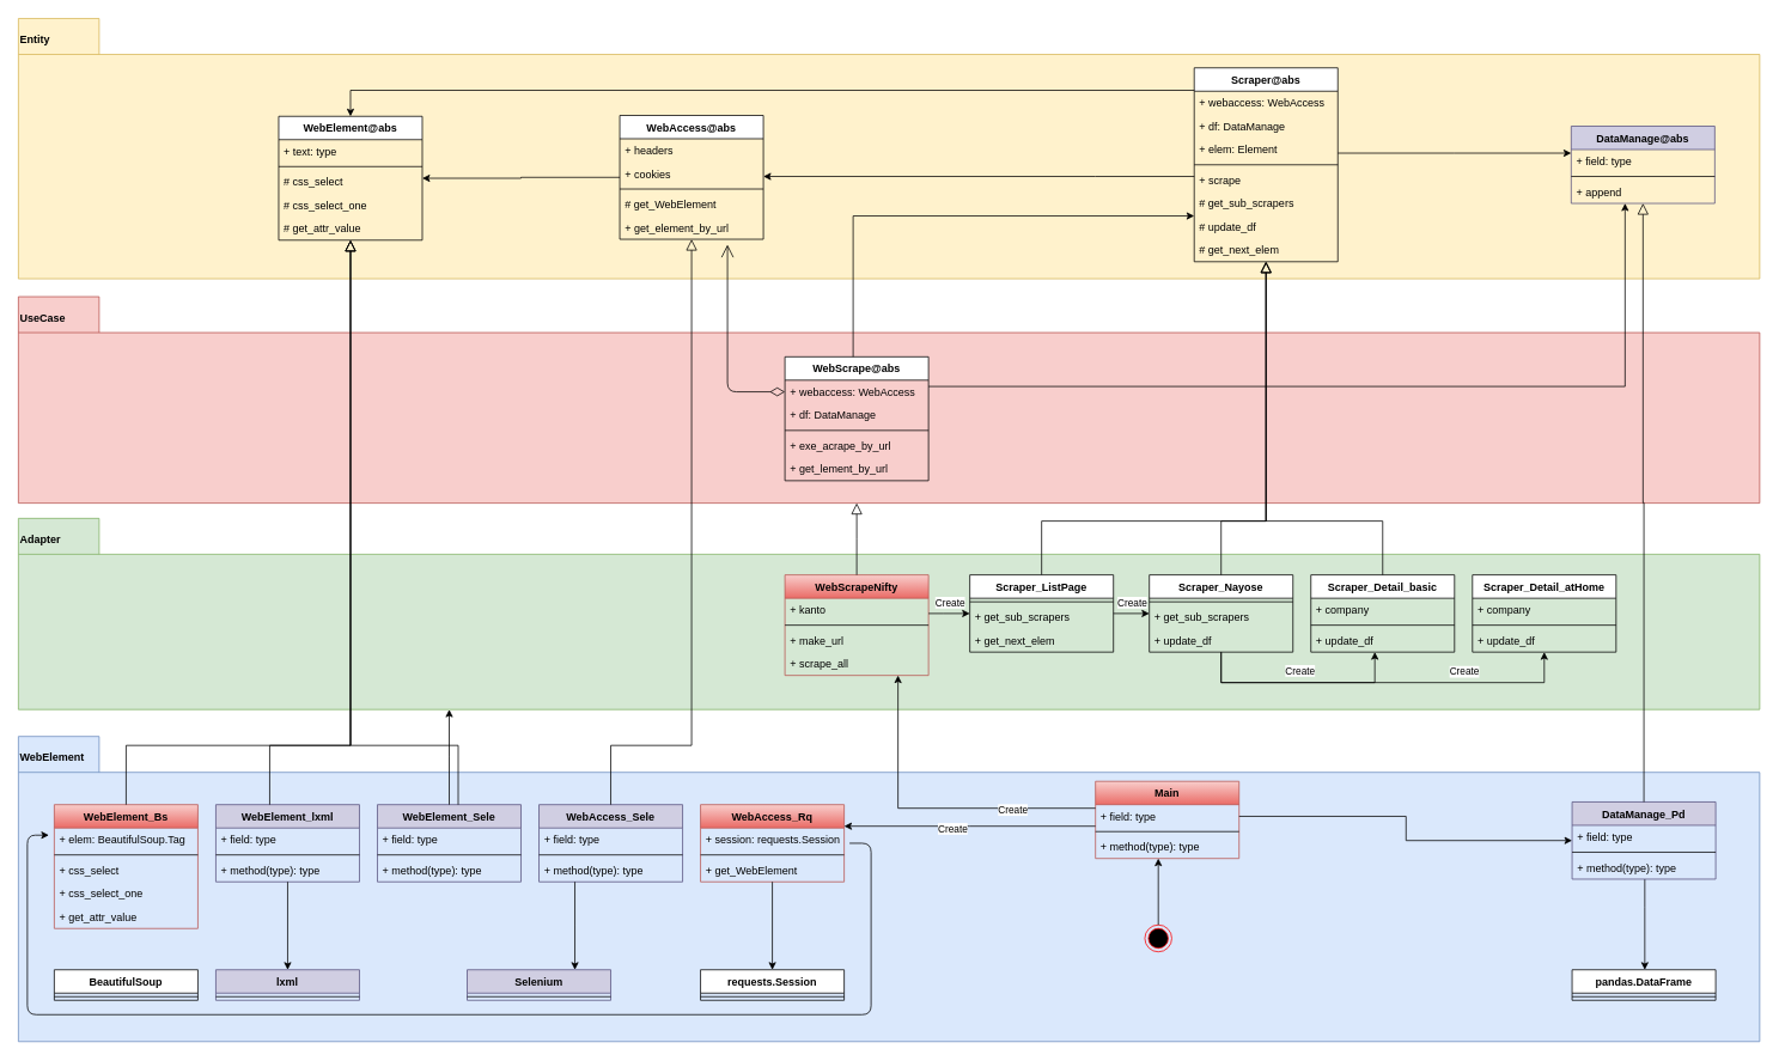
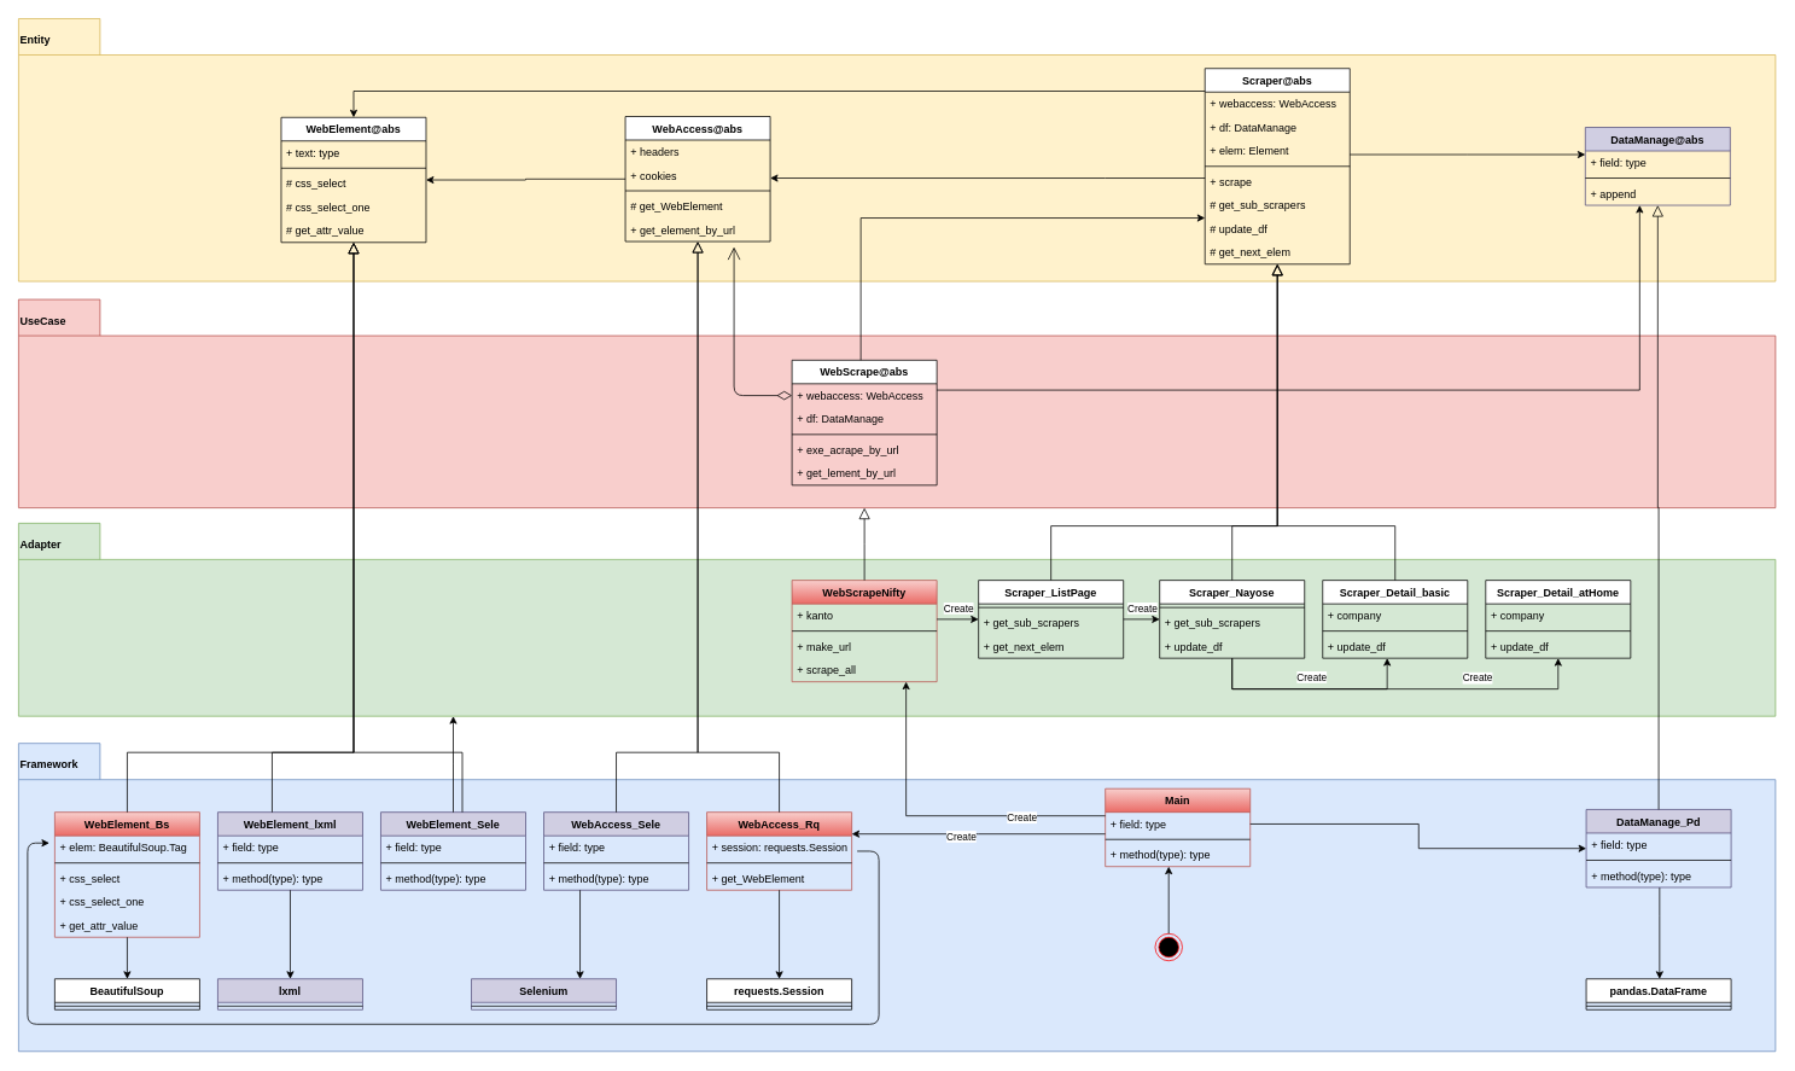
+ <mxCell id="99" value="" style="endArrow=block;endSize=10;endFill=0;rounded=0;edgeStyle=orthogonalEdgeStyle;shadow=0;strokeWidth=1;" parent="1" source="95" target="127" edge="1"><mxGeometry width="160" relative="1" as="geometry"><mxPoint x="-35.412" y="1171" as="sourcePoint" /><mxPoint x="660" y="535" as="targetPoint" /><Array as="points"><mxPoint x="860" y="830" /><mxPoint x="770" y="830" /></Array></mxGeometry></mxCell>
- <mxCell id="2" value="WebElement" style="shape=folder;fontStyle=1;spacingTop=10;tabWidth=90;tabHeight=40;tabPosition=left;html=1;verticalAlign=top;align=left;fillColor=#dae8fc;strokeColor=#6c8ebf;" parent="1" vertex="1"><mxGeometry x="20" y="820" width="1940" height="340" as="geometry" /></mxCell>
+ <mxCell id="2" value="Framework" style="shape=folder;fontStyle=1;spacingTop=10;tabWidth=90;tabHeight=40;tabPosition=left;html=1;verticalAlign=top;align=left;fillColor=#dae8fc;strokeColor=#6c8ebf;" parent="1" vertex="1"><mxGeometry x="20" y="820" width="1940" height="340" as="geometry" /></mxCell>
+ <mxCell id="92" style="edgeStyle=orthogonalEdgeStyle;rounded=0;orthogonalLoop=1;jettySize=auto;html=1;" parent="1" source="70" target="90" edge="1"><mxGeometry relative="1" as="geometry"><mxPoint x="180" y="972" as="sourcePoint" /><mxPoint x="140" y="1026" as="targetPoint" /><Array as="points" /></mxGeometry></mxCell>
